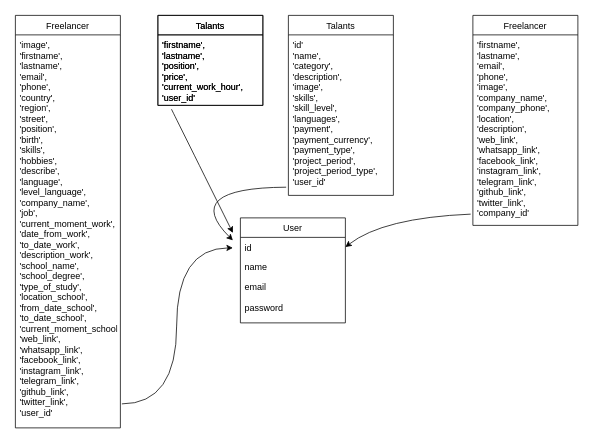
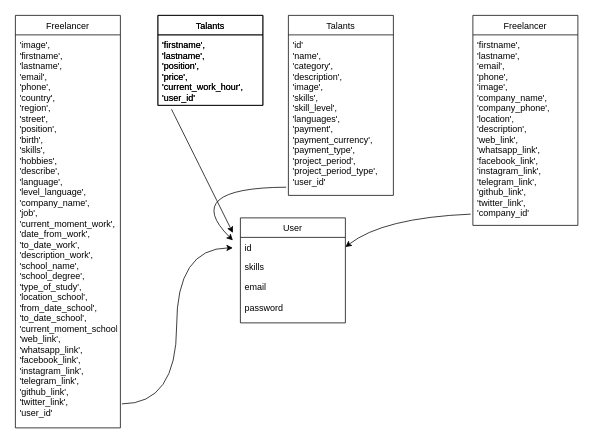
- <mxCell id="4" value="name" style="text;strokeColor=none;fillColor=none;align=left;verticalAlign=top;spacingLeft=4;spacingRight=4;overflow=hidden;rotatable=0;points=[[0,0.5],[1,0.5]];portConstraint=eastwest;" vertex="1" parent="2"><mxGeometry y="52" width="140" height="26" as="geometry" /></mxCell>
+ <mxCell id="4" value="skills" style="text;strokeColor=none;fillColor=none;align=left;verticalAlign=top;spacingLeft=4;spacingRight=4;overflow=hidden;rotatable=0;points=[[0,0.5],[1,0.5]];portConstraint=eastwest;" vertex="1" parent="2"><mxGeometry y="52" width="140" height="26" as="geometry" /></mxCell>
